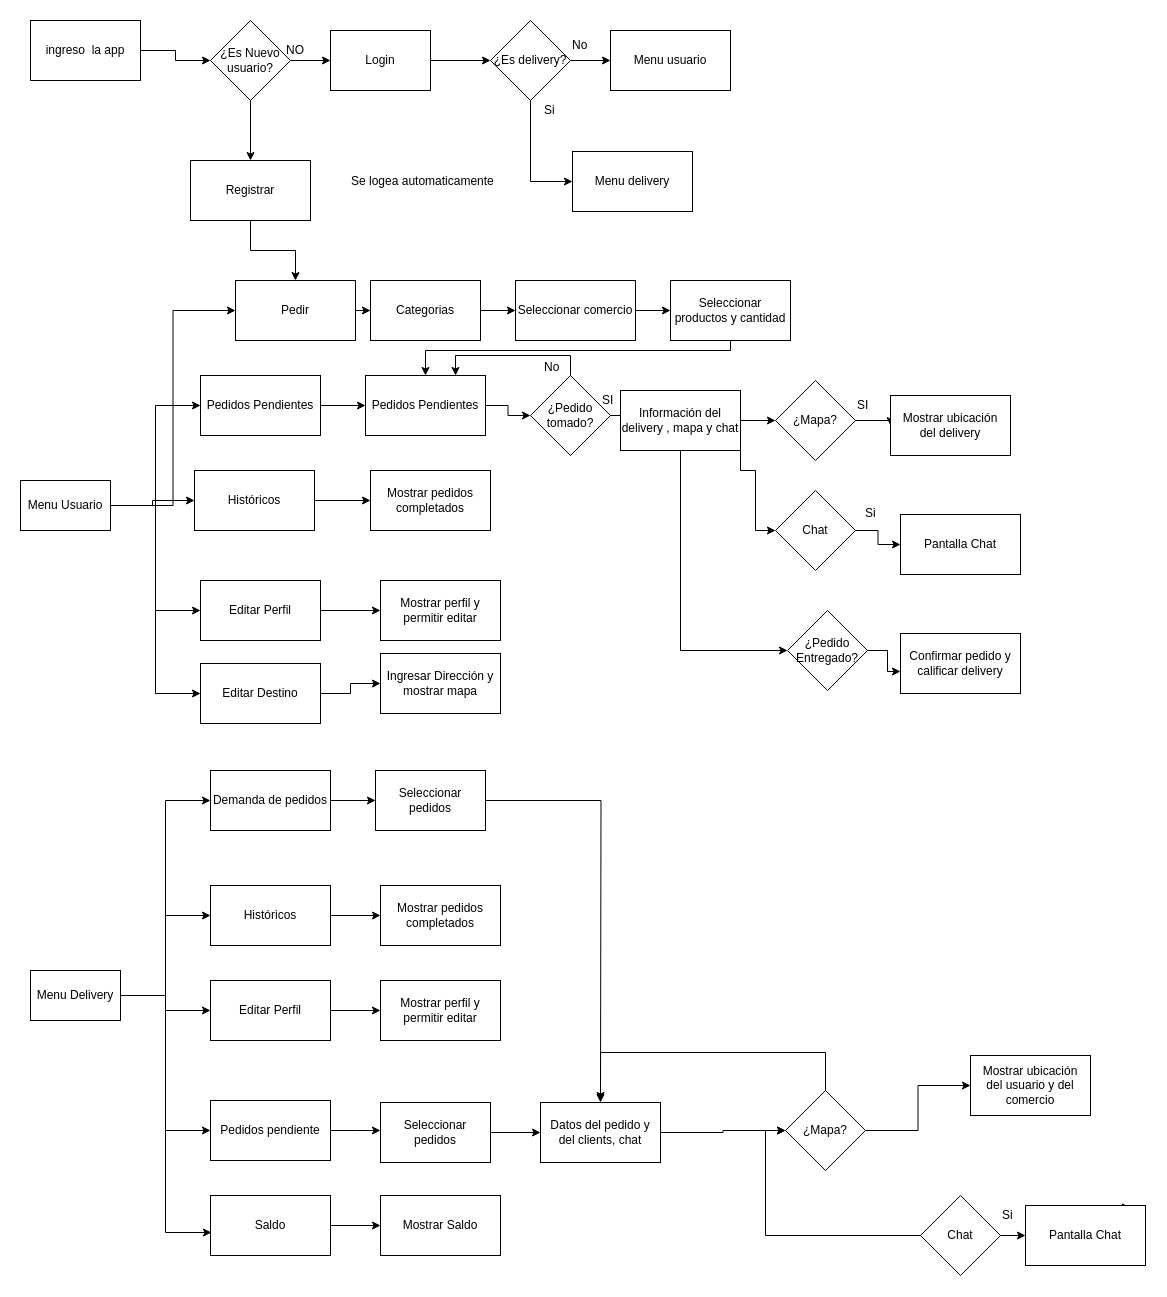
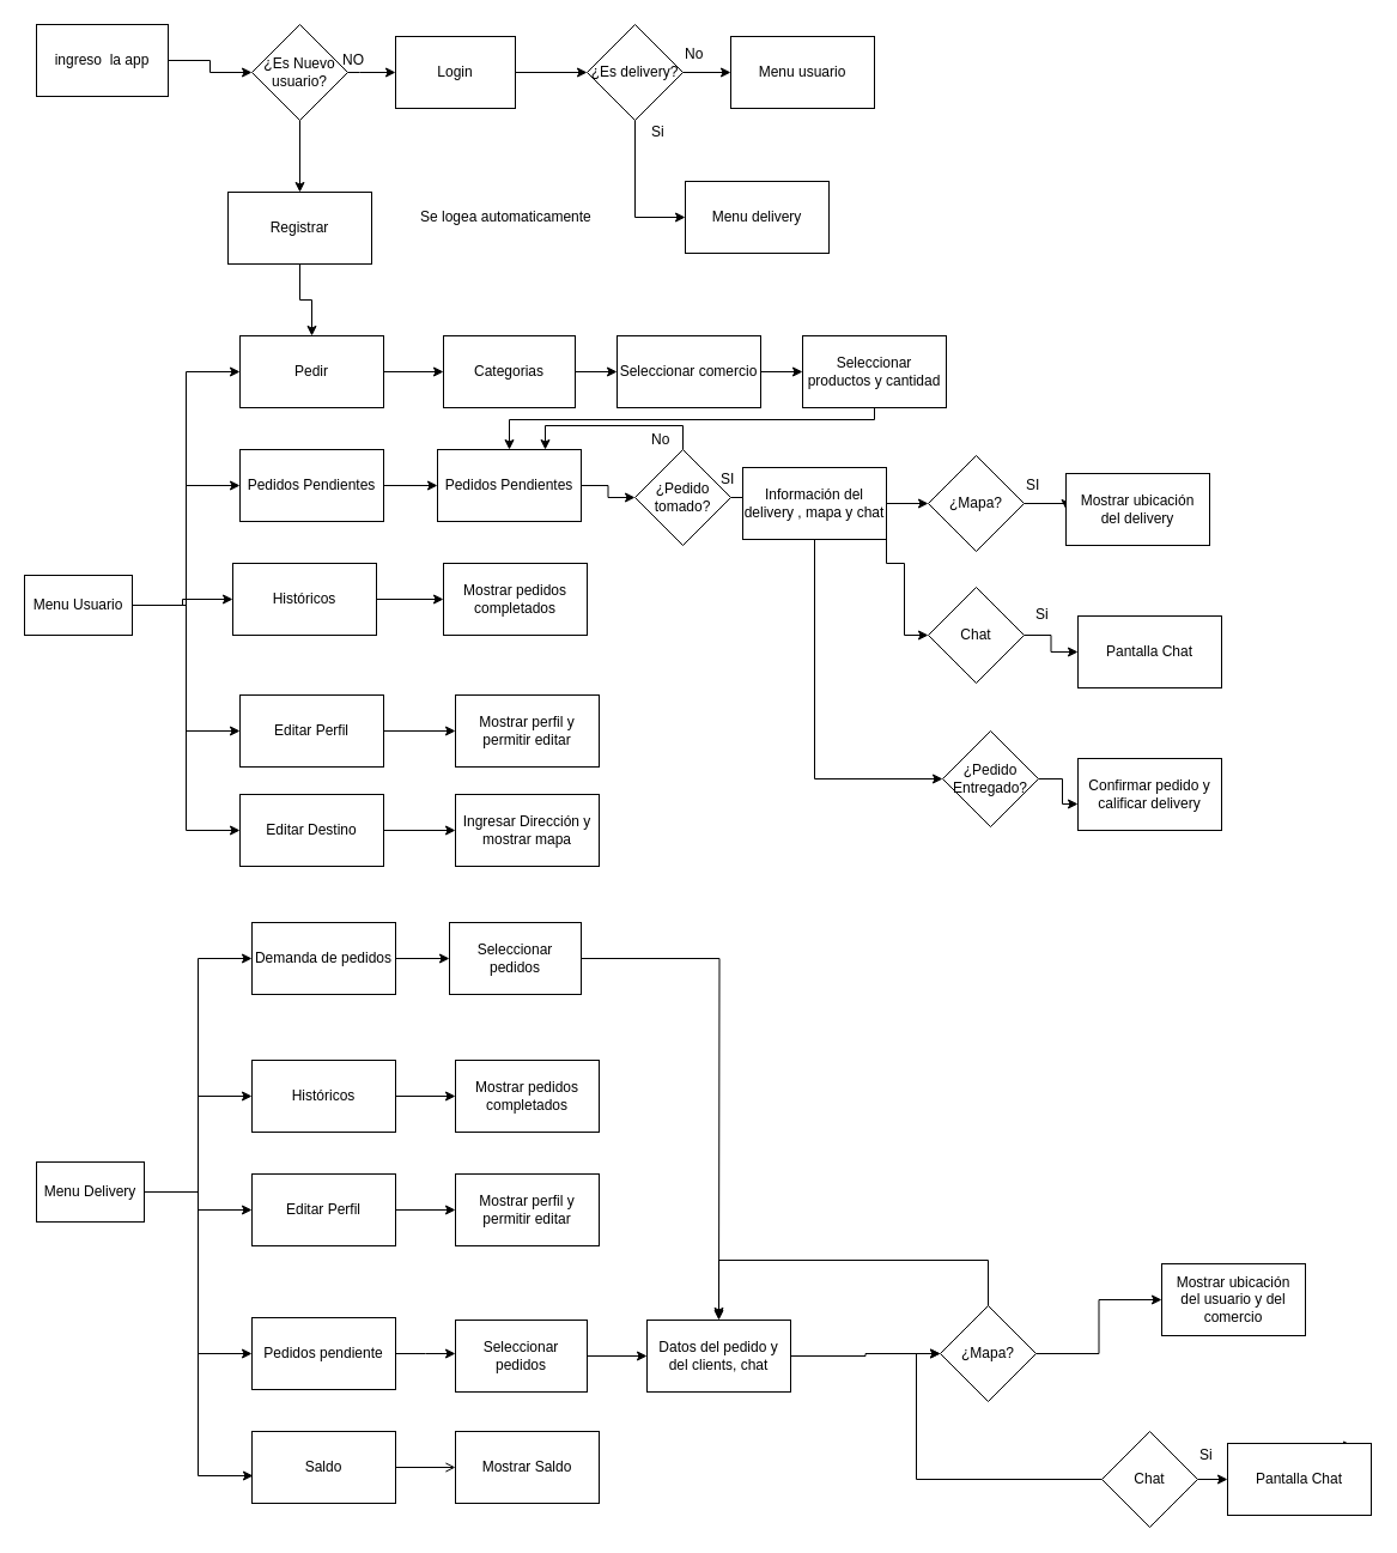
- <mxCell id="21" value="Pedir" style="rounded=0;whiteSpace=wrap;html=1;" parent="1" vertex="1"><mxGeometry x="235" y="280" width="120" height="60" as="geometry" /></mxCell>
+ <mxCell id="21" value="Pedir" style="rounded=0;whiteSpace=wrap;html=1;" parent="1" vertex="1"><mxGeometry x="200" y="280" width="120" height="60" as="geometry" /></mxCell>
- <mxCell id="82" value="Ingresar Dirección y&lt;br&gt;mostrar mapa" style="rounded=0;whiteSpace=wrap;html=1;" vertex="1" parent="1"><mxGeometry x="380" y="653" width="120" height="60" as="geometry" /></mxCell>
+ <mxCell id="82" value="Ingresar Dirección y&lt;br&gt;mostrar mapa" style="rounded=0;whiteSpace=wrap;html=1;" vertex="1" parent="1"><mxGeometry x="380" y="663" width="120" height="60" as="geometry" /></mxCell>
- <mxCell id="85" style="edgeStyle=orthogonalEdgeStyle;rounded=0;orthogonalLoop=1;jettySize=auto;html=1;entryX=0;entryY=0.5;entryDx=0;entryDy=0;" edge="1" parent="1" source="86" target="87"><mxGeometry relative="1" as="geometry" /></mxCell>
+ <mxCell id="85" style="edgeStyle=orthogonalEdgeStyle;rounded=0;orthogonalLoop=1;jettySize=auto;html=1;entryX=0;entryY=0.5;entryDx=0;entryDy=0;endArrow=open;" edge="1" parent="1" source="86" target="87"><mxGeometry relative="1" as="geometry" /></mxCell>
